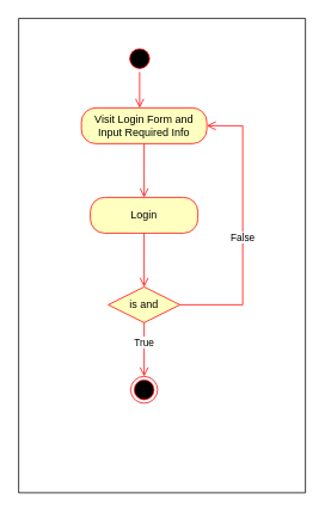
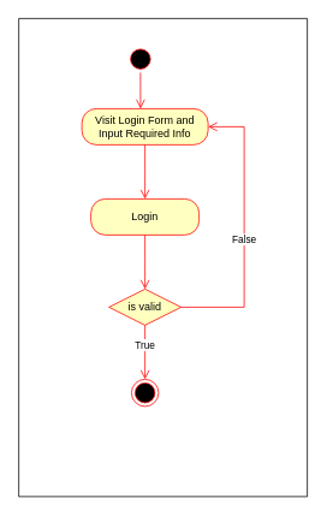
- <mxCell id="8" value="is and" style="rhombus;whiteSpace=wrap;html=1;fontColor=#000000;fillColor=#ffffc0;strokeColor=#ff0000;" parent="1" vertex="1"><mxGeometry x="120" y="320" width="80" height="40" as="geometry" /></mxCell>
+ <mxCell id="8" value="is valid" style="rhombus;whiteSpace=wrap;html=1;fontColor=#000000;fillColor=#ffffc0;strokeColor=#ff0000;" parent="1" vertex="1"><mxGeometry x="120" y="320" width="80" height="40" as="geometry" /></mxCell>
